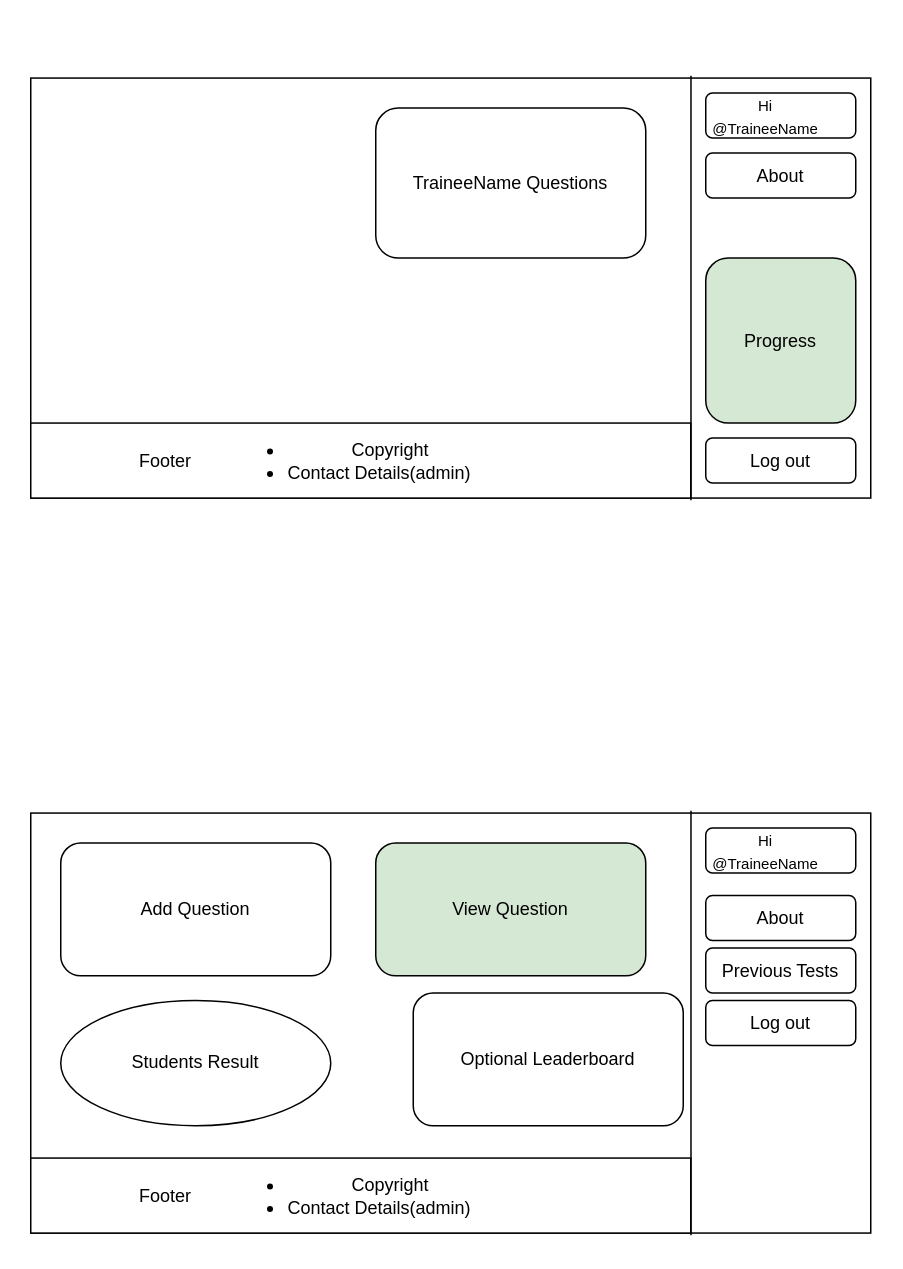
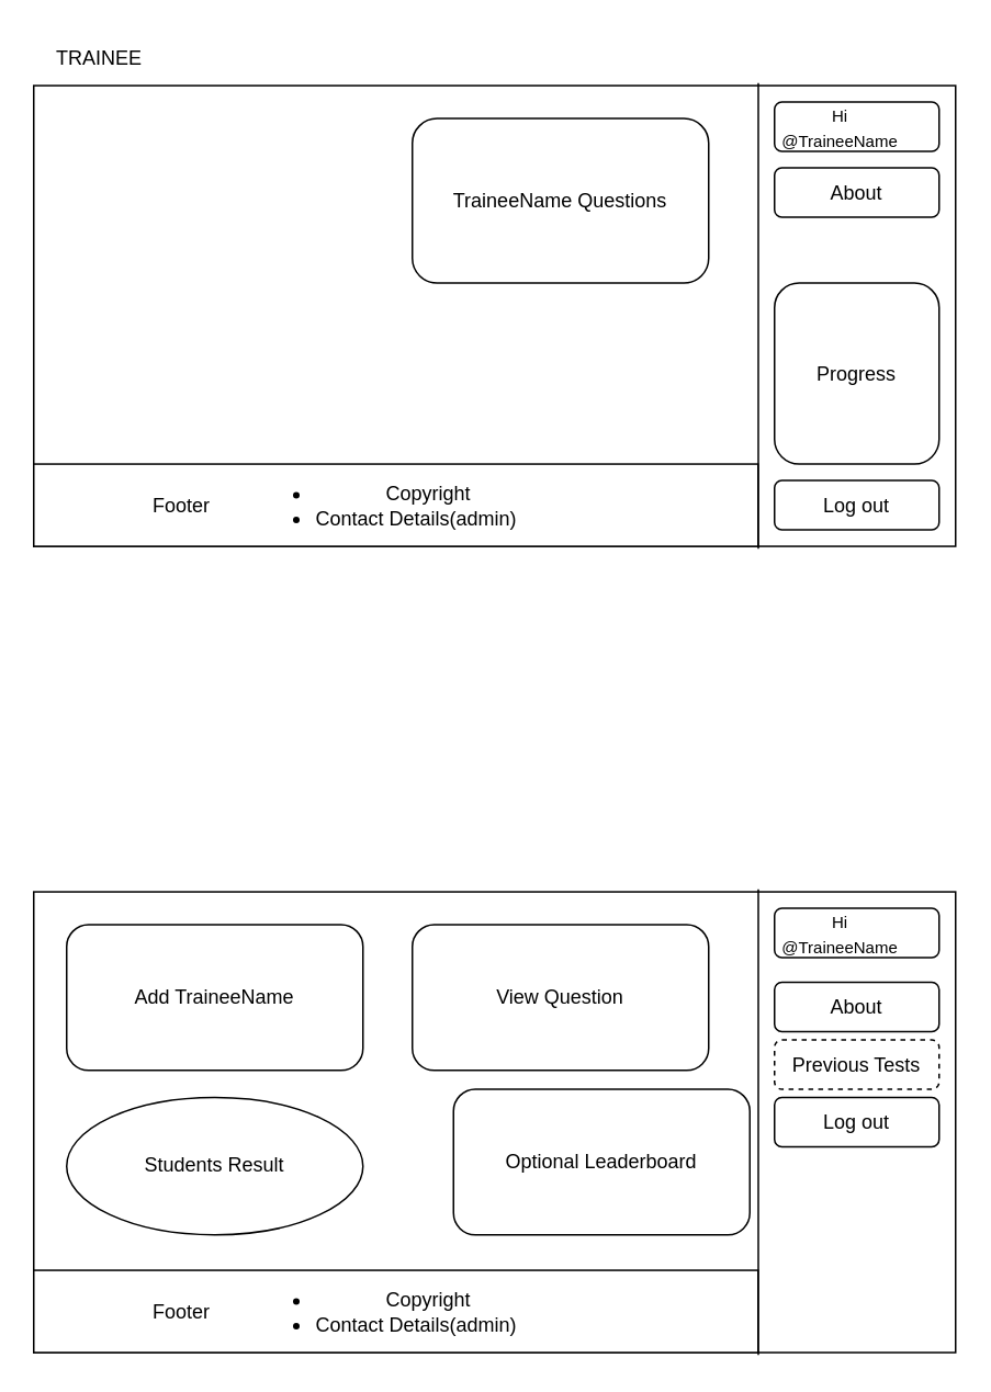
+ <mxCell id="23" value="TRAINEE" style="text;html=1;align=center;verticalAlign=middle;whiteSpace=wrap;rounded=0;" vertex="1" parent="1"><mxGeometry x="30" y="20" width="60" height="30" as="geometry" /></mxCell>
- <mxCell id="8" value="Progress" style="rounded=1;whiteSpace=wrap;html=1;fillColor=#d5e8d4;" vertex="1" parent="1"><mxGeometry x="470" y="171.54" width="100" height="110" as="geometry" /></mxCell>
+ <mxCell id="8" value="Progress" style="rounded=1;whiteSpace=wrap;html=1;" vertex="1" parent="1"><mxGeometry x="470" y="171.54" width="100" height="110" as="geometry" /></mxCell>
- <mxCell id="19" value="View Question" style="rounded=1;whiteSpace=wrap;html=1;fillColor=#d5e8d4;" vertex="1" parent="1"><mxGeometry x="250" y="561.54" width="180" height="88.46" as="geometry" /></mxCell>
+ <mxCell id="19" value="View Question" style="rounded=1;whiteSpace=wrap;html=1;" vertex="1" parent="1"><mxGeometry x="250" y="561.54" width="180" height="88.46" as="geometry" /></mxCell>
- <mxCell id="18" value="Add Question" style="rounded=1;whiteSpace=wrap;html=1;" vertex="1" parent="1"><mxGeometry x="40" y="561.54" width="180" height="88.46" as="geometry" /></mxCell>
+ <mxCell id="18" value="Add TraineeName" style="rounded=1;whiteSpace=wrap;html=1;" vertex="1" parent="1"><mxGeometry x="40" y="561.54" width="180" height="88.46" as="geometry" /></mxCell>
- <mxCell id="24" value="Previous Tests" style="rounded=1;whiteSpace=wrap;html=1;" vertex="1" parent="1"><mxGeometry x="470" y="631.54" width="100" height="30" as="geometry" /></mxCell>
+ <mxCell id="24" value="Previous Tests" style="rounded=1;whiteSpace=wrap;html=1;dashed=1;" vertex="1" parent="1"><mxGeometry x="470" y="631.54" width="100" height="30" as="geometry" /></mxCell>
